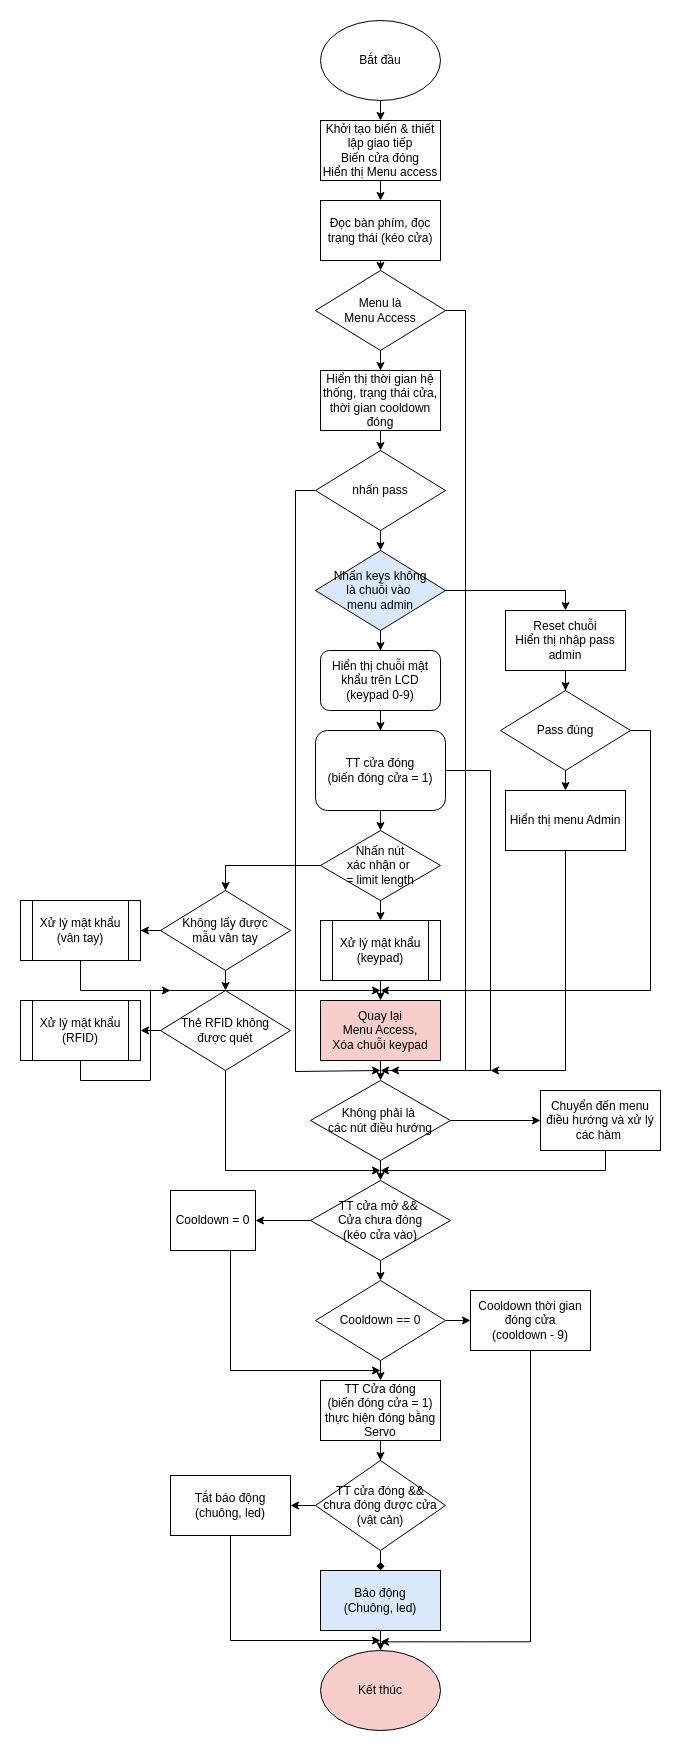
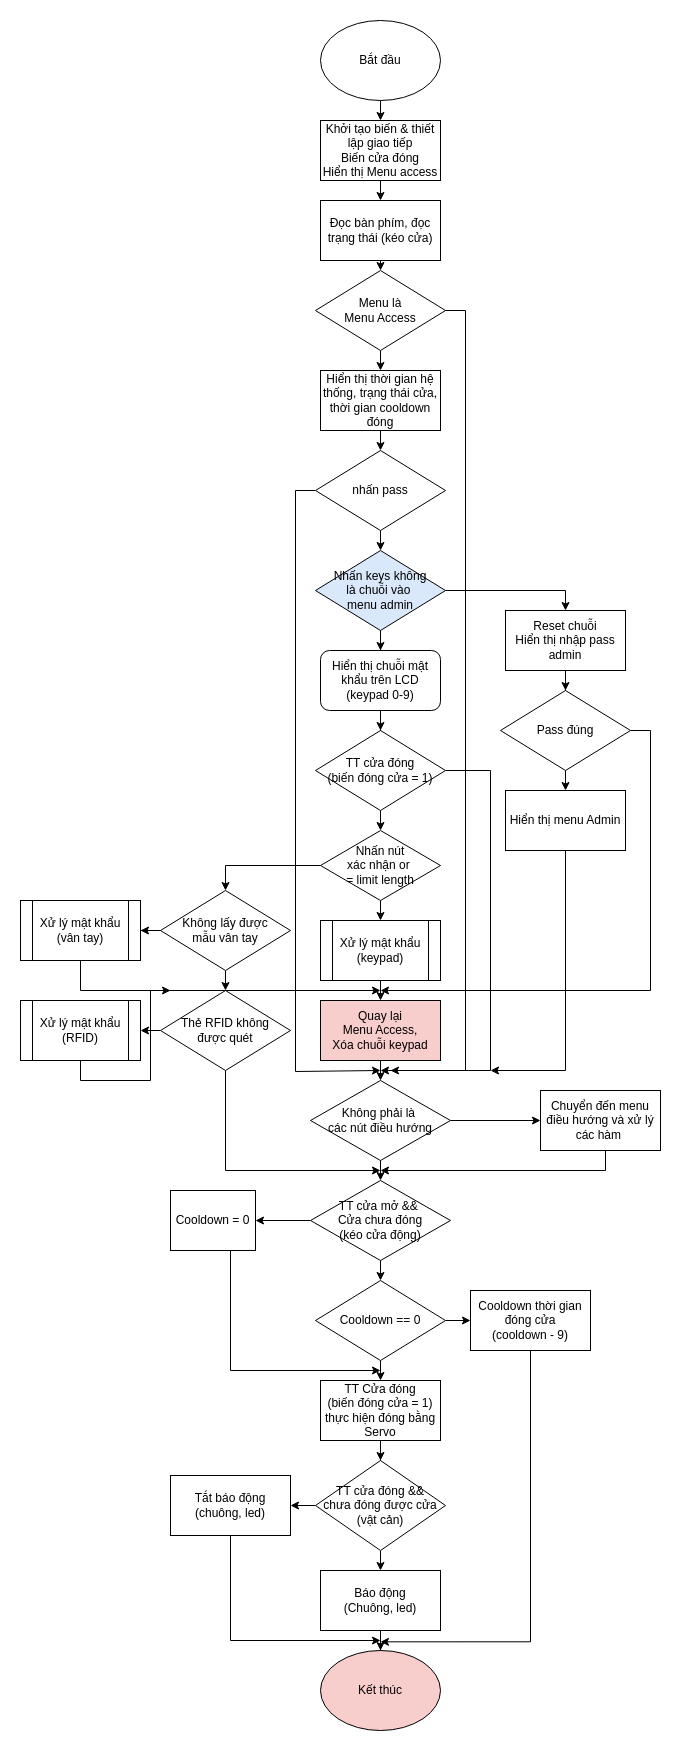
- <mxCell id="8" value="TT cửa đóng&lt;br&gt;(biến đóng cửa = 1)" style="whiteSpace=wrap;html=1;rounded=1;" parent="1" vertex="1"><mxGeometry x="315" y="730" width="130" height="80" as="geometry" /></mxCell>
+ <mxCell id="8" value="TT cửa đóng&lt;br&gt;(biến đóng cửa = 1)" style="rhombus;whiteSpace=wrap;html=1;" parent="1" vertex="1"><mxGeometry x="315" y="730" width="130" height="80" as="geometry" /></mxCell>
- <mxCell id="28" value="TT cửa mở &amp;amp;&amp;amp;&amp;nbsp;&lt;br&gt;Cửa chưa đóng&lt;br&gt;(kéo cửa vào)" style="rhombus;whiteSpace=wrap;html=1;" parent="1" vertex="1"><mxGeometry x="310" y="1180" width="140" height="80" as="geometry" /></mxCell>
+ <mxCell id="28" value="TT cửa mở &amp;amp;&amp;amp;&amp;nbsp;&lt;br&gt;Cửa chưa đóng&lt;br&gt;(kéo cửa động)" style="rhombus;whiteSpace=wrap;html=1;" parent="1" vertex="1"><mxGeometry x="310" y="1180" width="140" height="80" as="geometry" /></mxCell>
- <mxCell id="50" style="edgeStyle=orthogonalEdgeStyle;rounded=0;orthogonalLoop=1;jettySize=auto;html=1;exitX=0.5;exitY=1;exitDx=0;exitDy=0;entryX=0.5;entryY=0;entryDx=0;entryDy=0;endArrow=diamond;" parent="1" source="52" target="54" edge="1"><mxGeometry relative="1" as="geometry" /></mxCell>
+ <mxCell id="50" style="edgeStyle=orthogonalEdgeStyle;rounded=0;orthogonalLoop=1;jettySize=auto;html=1;exitX=0.5;exitY=1;exitDx=0;exitDy=0;entryX=0.5;entryY=0;entryDx=0;entryDy=0;" parent="1" source="52" target="54" edge="1"><mxGeometry relative="1" as="geometry" /></mxCell>
- <mxCell id="54" value="Báo động&lt;br&gt;(Chuông, led)" style="rounded=0;whiteSpace=wrap;html=1;fillColor=#dae8fc;" parent="1" vertex="1"><mxGeometry x="320" y="1570" width="120" height="60" as="geometry" /></mxCell>
+ <mxCell id="54" value="Báo động&lt;br&gt;(Chuông, led)" style="rounded=0;whiteSpace=wrap;html=1;" parent="1" vertex="1"><mxGeometry x="320" y="1570" width="120" height="60" as="geometry" /></mxCell>
